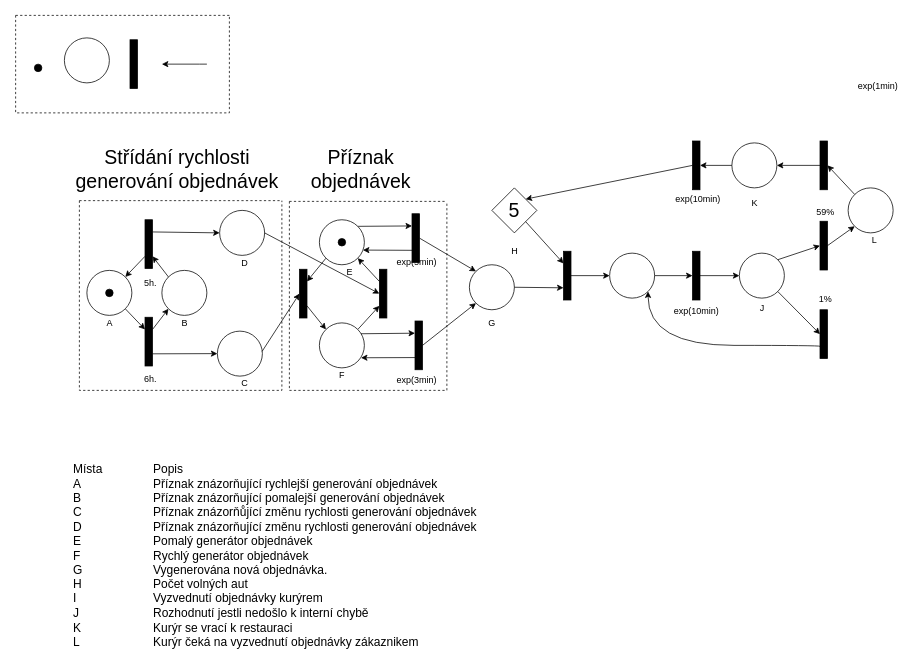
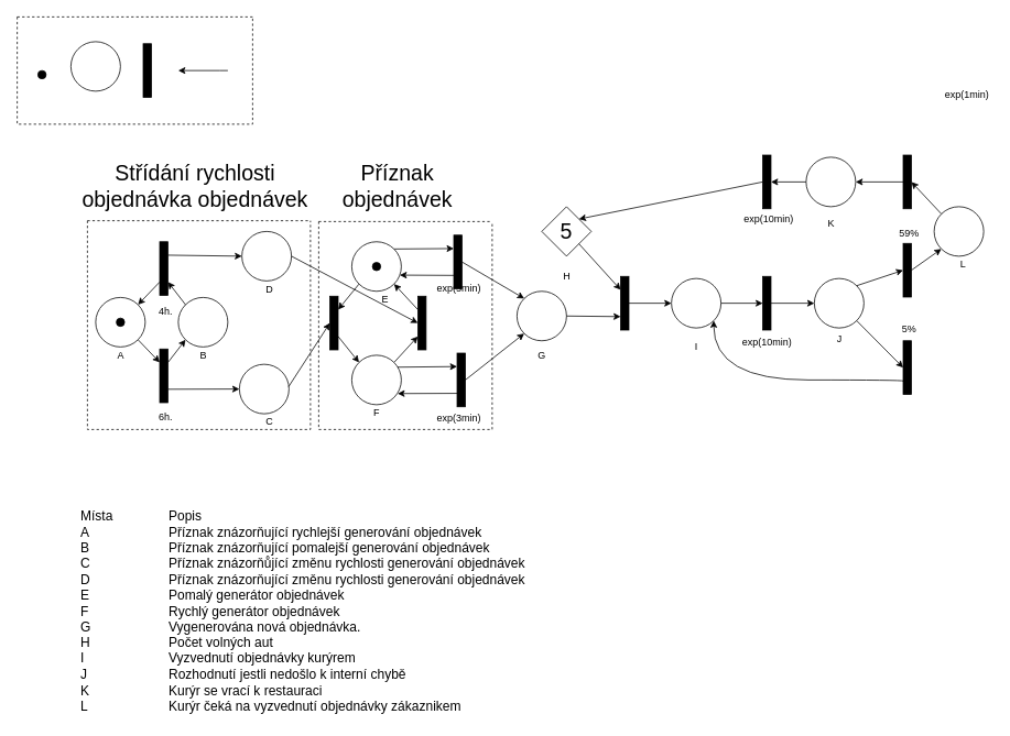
- <mxCell id="72" value="&lt;div&gt;Střídání rychlosti&lt;/div&gt;&lt;div&gt;generování objednávek&lt;/div&gt;" style="text;html=1;align=center;verticalAlign=middle;resizable=0;points=[];autosize=1;strokeColor=none;fillColor=none;fontSize=26;" parent="1" vertex="1"><mxGeometry x="95" y="190" width="280" height="70" as="geometry" /></mxCell>
+ <mxCell id="72" value="&lt;div&gt;Střídání rychlosti&lt;/div&gt;&lt;div&gt;objednávka objednávek&lt;/div&gt;" style="text;html=1;align=center;verticalAlign=middle;resizable=0;points=[];autosize=1;strokeColor=none;fillColor=none;fontSize=26;" parent="1" vertex="1"><mxGeometry x="95" y="190" width="280" height="70" as="geometry" /></mxCell>
- <mxCell id="44" value="&lt;font style=&quot;font-size: 12px&quot;&gt;5h.&lt;/font&gt;" style="text;html=1;strokeColor=none;fillColor=none;align=center;verticalAlign=middle;whiteSpace=wrap;rounded=0;fontSize=16;" parent="32" vertex="1"><mxGeometry x="55" y="67.5" width="60" height="30" as="geometry" /></mxCell>
+ <mxCell id="44" value="&lt;font style=&quot;font-size: 12px&quot;&gt;4h.&lt;/font&gt;" style="text;html=1;strokeColor=none;fillColor=none;align=center;verticalAlign=middle;whiteSpace=wrap;rounded=0;fontSize=16;" parent="32" vertex="1"><mxGeometry x="55" y="67.5" width="60" height="30" as="geometry" /></mxCell>
- <mxCell id="88" value="1%" style="text;html=1;strokeColor=none;fillColor=none;align=center;verticalAlign=middle;whiteSpace=wrap;rounded=0;" parent="1" vertex="1"><mxGeometry x="1070" y="382.5" width="60" height="30" as="geometry" /></mxCell>
+ <mxCell id="88" value="5%" style="text;html=1;strokeColor=none;fillColor=none;align=center;verticalAlign=middle;whiteSpace=wrap;rounded=0;" parent="1" vertex="1"><mxGeometry x="1070" y="382.5" width="60" height="30" as="geometry" /></mxCell>
+ <mxCell id="83" value="I" style="text;html=1;align=center;verticalAlign=middle;resizable=0;points=[];autosize=1;strokeColor=none;fillColor=none;" parent="1" vertex="1"><mxGeometry x="832" y="410" width="20" height="20" as="geometry" /></mxCell>
